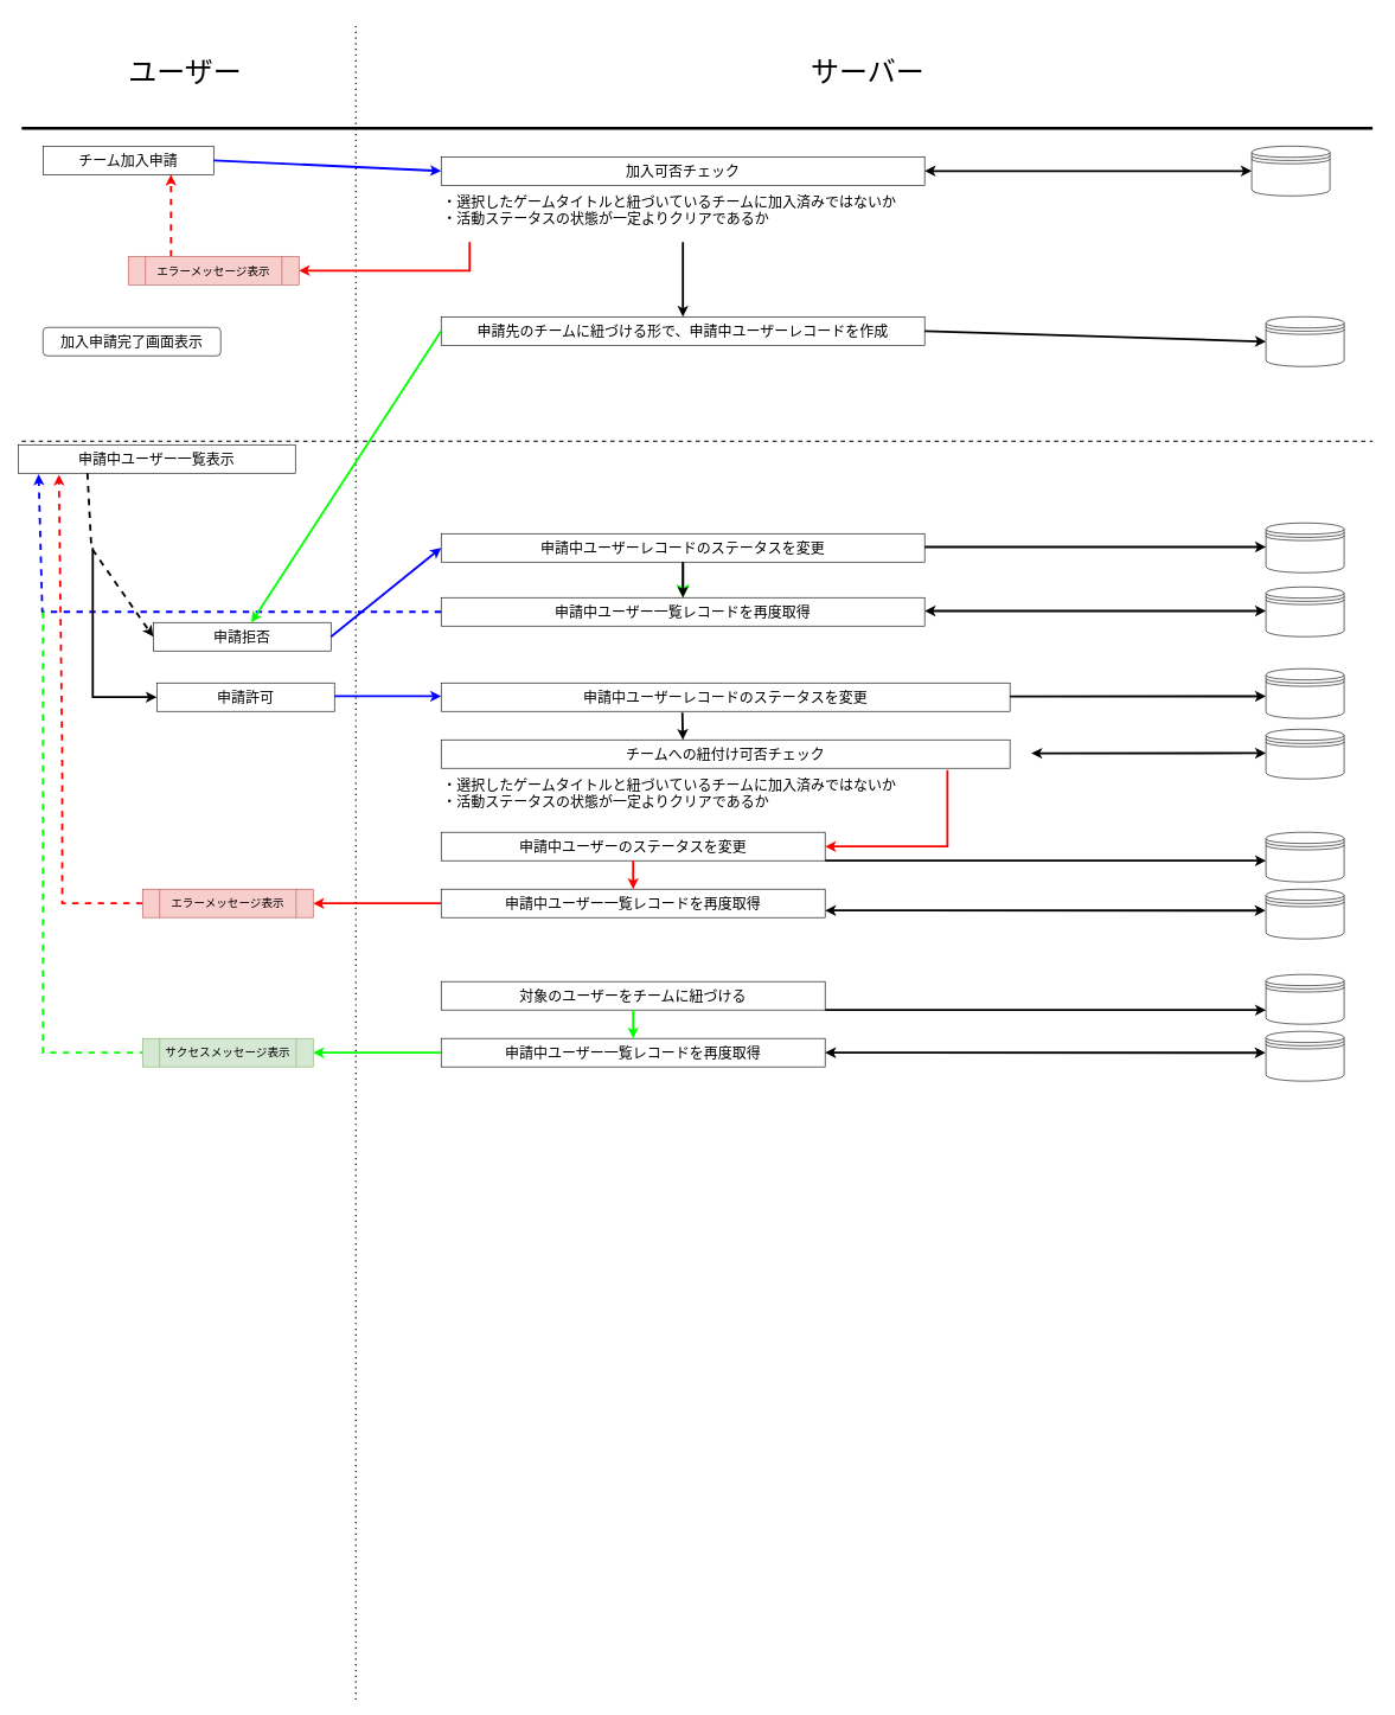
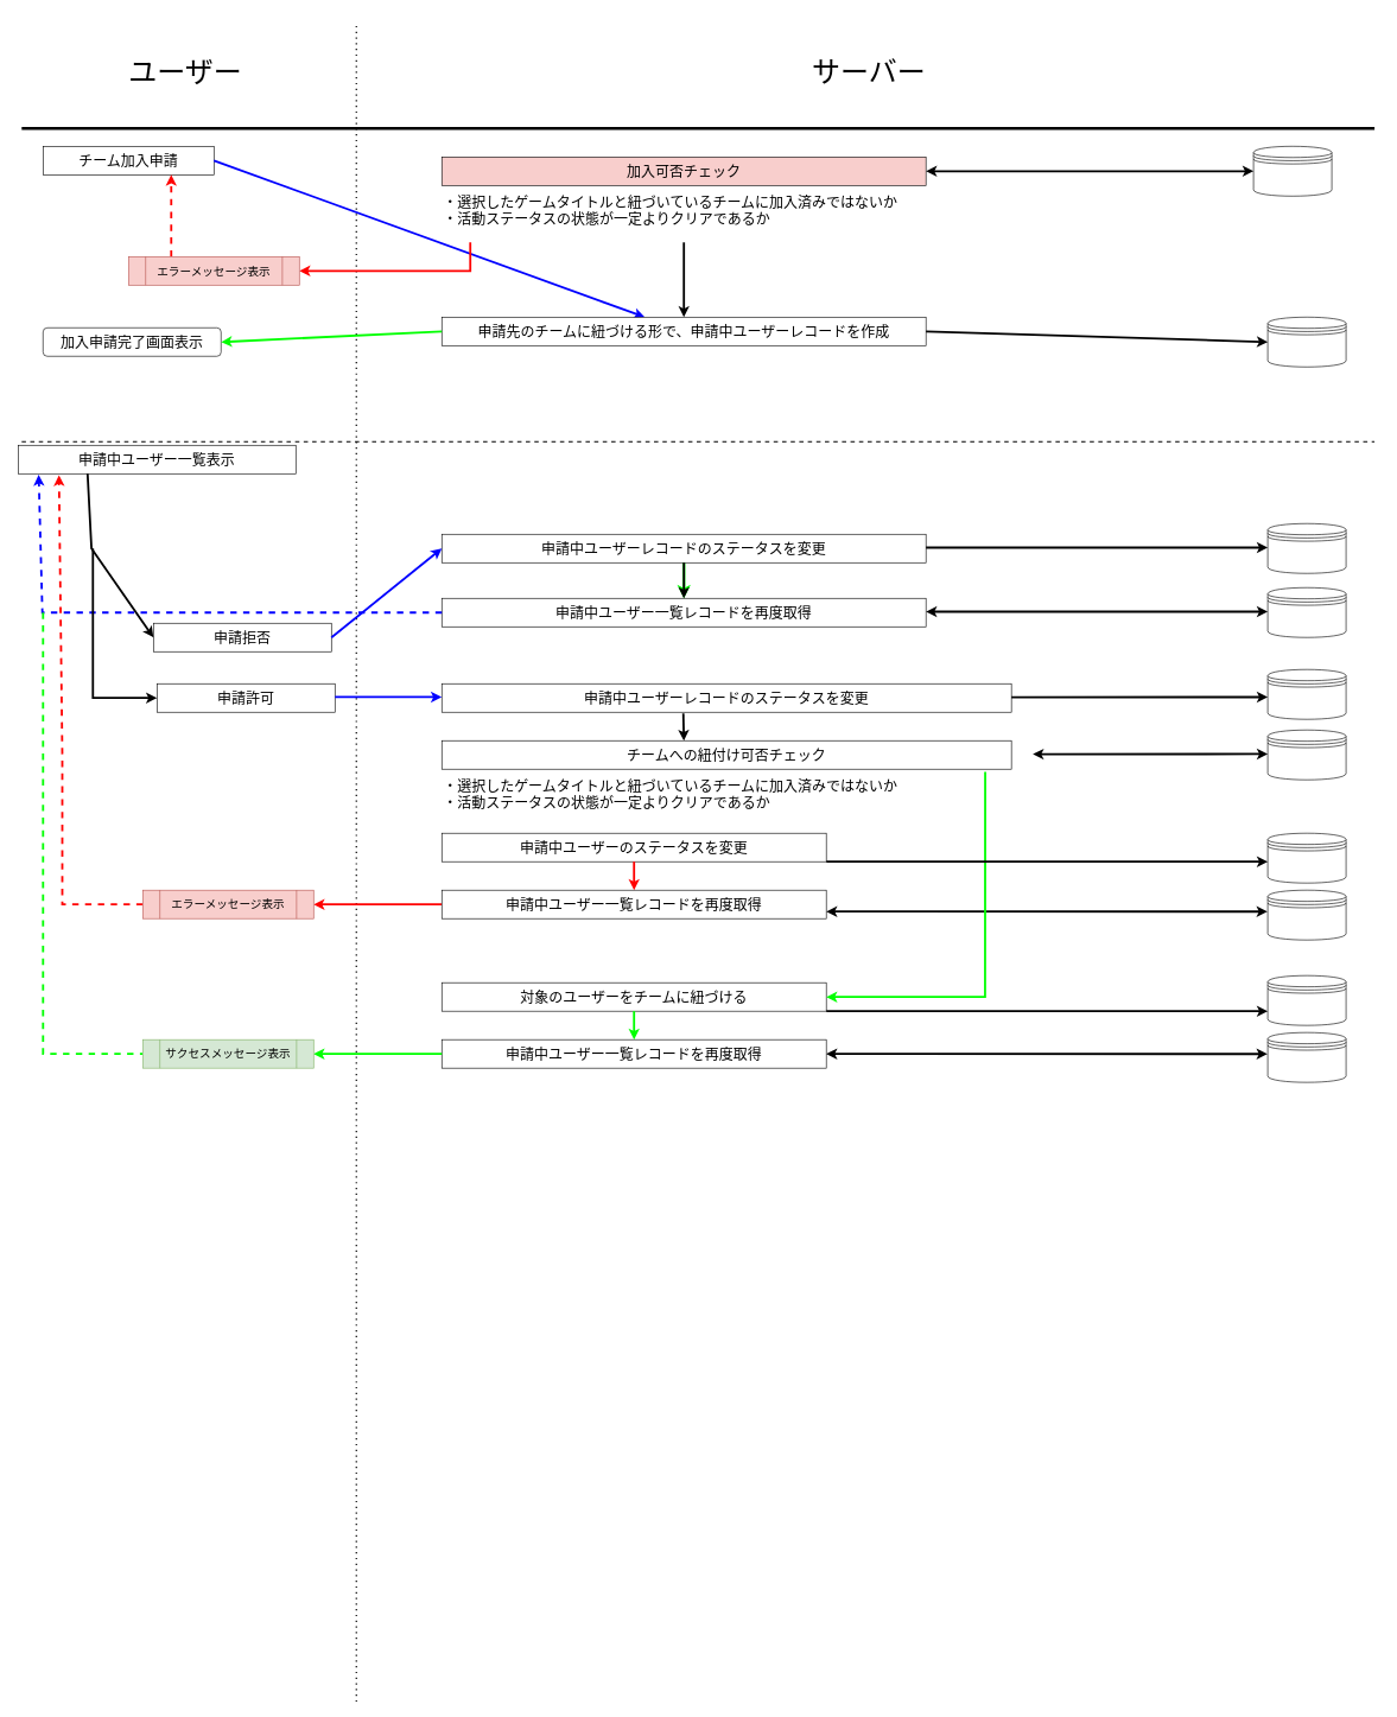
- <mxCell id="8" value="" style="endArrow=classic;html=1;rounded=0;fontSize=20;fontColor=#000000;strokeColor=#0000FF;strokeWidth=3;exitX=1;exitY=0.5;exitDx=0;exitDy=0;entryX=0;entryY=0.5;entryDx=0;entryDy=0;" parent="1" source="6" target="7" edge="1"><mxGeometry width="50" height="50" relative="1" as="geometry"><mxPoint x="790" y="210" as="sourcePoint" /><mxPoint x="840" y="160" as="targetPoint" /></mxGeometry></mxCell>
+ <mxCell id="8" value="" style="endArrow=classic;html=1;rounded=0;fontSize=20;fontColor=#000000;strokeColor=#0000FF;strokeWidth=3;exitX=1;exitY=0.5;exitDx=0;exitDy=0;" parent="1" source="6" target="14" edge="1"><mxGeometry width="50" height="50" relative="1" as="geometry"><mxPoint x="790" y="210" as="sourcePoint" /><mxPoint x="840" y="160" as="targetPoint" /></mxGeometry></mxCell>
- <mxCell id="7" value="加入可否チェック" style="rounded=0;whiteSpace=wrap;html=1;fontSize=20;fontColor=#000000;" parent="1" vertex="1"><mxGeometry x="620" y="220" width="680" height="40" as="geometry" /></mxCell>
+ <mxCell id="7" value="加入可否チェック" style="rounded=0;whiteSpace=wrap;html=1;fontSize=20;fontColor=#000000;fillColor=#f8cecc;" parent="1" vertex="1"><mxGeometry x="620" y="220" width="680" height="40" as="geometry" /></mxCell>
- <mxCell id="35" value="" style="endArrow=classic;html=1;rounded=0;fontSize=20;fontColor=#000000;strokeColor=#00FF00;strokeWidth=3;exitX=0;exitY=0.5;exitDx=0;exitDy=0;" parent="1" source="14" target="19" edge="1"><mxGeometry width="50" height="50" relative="1" as="geometry"><mxPoint x="490" y="570" as="sourcePoint" /><mxPoint x="690" y="570" as="targetPoint" /></mxGeometry></mxCell>
+ <mxCell id="35" value="" style="endArrow=classic;html=1;rounded=0;fontSize=20;fontColor=#000000;strokeColor=#00FF00;strokeWidth=3;exitX=0;exitY=0.5;exitDx=0;exitDy=0;entryX=1;entryY=0.5;entryDx=0;entryDy=0;" parent="1" source="14" target="34" edge="1"><mxGeometry width="50" height="50" relative="1" as="geometry"><mxPoint x="490" y="570" as="sourcePoint" /><mxPoint x="690" y="570" as="targetPoint" /></mxGeometry></mxCell>
- <mxCell id="21" value="" style="endArrow=classic;html=1;rounded=0;strokeColor=#000000;strokeWidth=3;exitX=0.25;exitY=1;exitDx=0;exitDy=0;entryX=0;entryY=0.5;entryDx=0;entryDy=0;dashed=1;" parent="1" source="18" target="19" edge="1"><mxGeometry width="50" height="50" relative="1" as="geometry"><mxPoint x="1010" y="630" as="sourcePoint" /><mxPoint x="1060" y="580" as="targetPoint" /><Array as="points"><mxPoint x="128" y="770" /></Array></mxGeometry></mxCell>
+ <mxCell id="21" value="" style="endArrow=classic;html=1;rounded=0;strokeColor=#000000;strokeWidth=3;exitX=0.25;exitY=1;exitDx=0;exitDy=0;entryX=0;entryY=0.5;entryDx=0;entryDy=0;" parent="1" source="18" target="19" edge="1"><mxGeometry width="50" height="50" relative="1" as="geometry"><mxPoint x="1010" y="630" as="sourcePoint" /><mxPoint x="1060" y="580" as="targetPoint" /><Array as="points"><mxPoint x="128" y="770" /></Array></mxGeometry></mxCell>
- <mxCell id="53" value="" style="endArrow=classic;html=1;rounded=0;strokeColor=#FF0000;strokeWidth=3;exitX=0.89;exitY=1.064;exitDx=0;exitDy=0;exitPerimeter=0;entryX=1;entryY=0.5;entryDx=0;entryDy=0;" parent="1" source="44" target="51" edge="1"><mxGeometry width="50" height="50" relative="1" as="geometry"><mxPoint x="870" y="1050" as="sourcePoint" /><mxPoint x="920" y="1000" as="targetPoint" /><Array as="points"><mxPoint x="1332" y="1190" /></Array></mxGeometry></mxCell>
+ <mxCell id="56" value="" style="endArrow=classic;html=1;rounded=0;strokeColor=#00FF00;strokeWidth=3;exitX=0.954;exitY=1.092;exitDx=0;exitDy=0;exitPerimeter=0;entryX=1;entryY=0.5;entryDx=0;entryDy=0;" parent="1" source="44" target="50" edge="1"><mxGeometry width="50" height="50" relative="1" as="geometry"><mxPoint x="860" y="1300" as="sourcePoint" /><mxPoint x="910" y="1250" as="targetPoint" /><Array as="points"><mxPoint x="1383" y="1400" /></Array></mxGeometry></mxCell>
